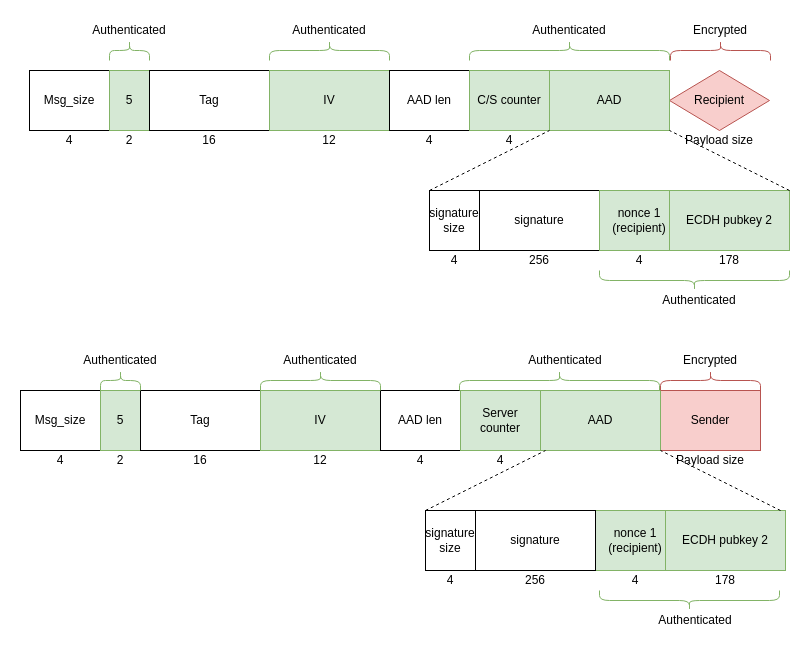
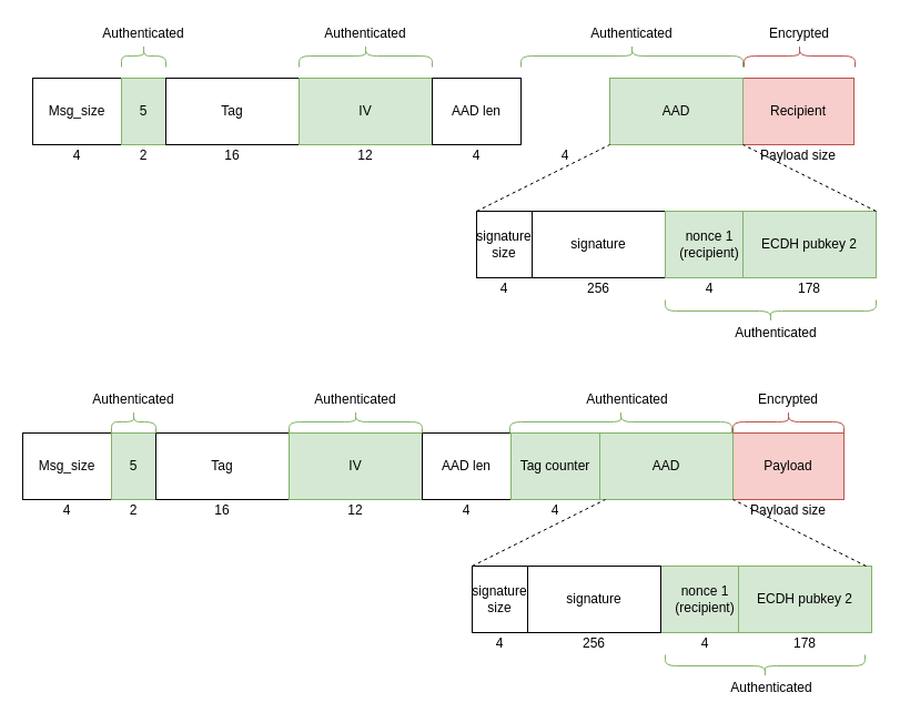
- <mxCell id="7" value="C/S counter" style="rounded=0;whiteSpace=wrap;html=1;fillColor=#d5e8d4;strokeColor=#82b366;" vertex="1" parent="1"><mxGeometry x="469" y="70" width="80" height="60" as="geometry" /></mxCell>
- <mxCell id="8" value="Recipient" style="rhombus;whiteSpace=wrap;html=1;fillColor=#f8cecc;strokeColor=#b85450;" vertex="1" parent="1"><mxGeometry x="669" y="70" width="100" height="60" as="geometry" /></mxCell>
+ <mxCell id="8" value="Recipient" style="rounded=0;whiteSpace=wrap;html=1;fillColor=#f8cecc;strokeColor=#b85450;" vertex="1" parent="1"><mxGeometry x="669" y="70" width="100" height="60" as="geometry" /></mxCell>
- <mxCell id="25" value="Server counter" style="rounded=0;whiteSpace=wrap;html=1;fillColor=#d5e8d4;strokeColor=#82b366;" vertex="1" parent="1"><mxGeometry x="460" y="390" width="80" height="60" as="geometry" /></mxCell>
+ <mxCell id="25" value="Tag counter" style="rounded=0;whiteSpace=wrap;html=1;fillColor=#d5e8d4;strokeColor=#82b366;" vertex="1" parent="1"><mxGeometry x="460" y="390" width="80" height="60" as="geometry" /></mxCell>
- <mxCell id="29" value="Sender" style="rounded=0;whiteSpace=wrap;html=1;fillColor=#f8cecc;strokeColor=#b85450;" vertex="1" parent="1"><mxGeometry x="660" y="390" width="100" height="60" as="geometry" /></mxCell>
+ <mxCell id="29" value="Payload" style="rounded=0;whiteSpace=wrap;html=1;fillColor=#f8cecc;strokeColor=#b85450;" vertex="1" parent="1"><mxGeometry x="660" y="390" width="100" height="60" as="geometry" /></mxCell>
